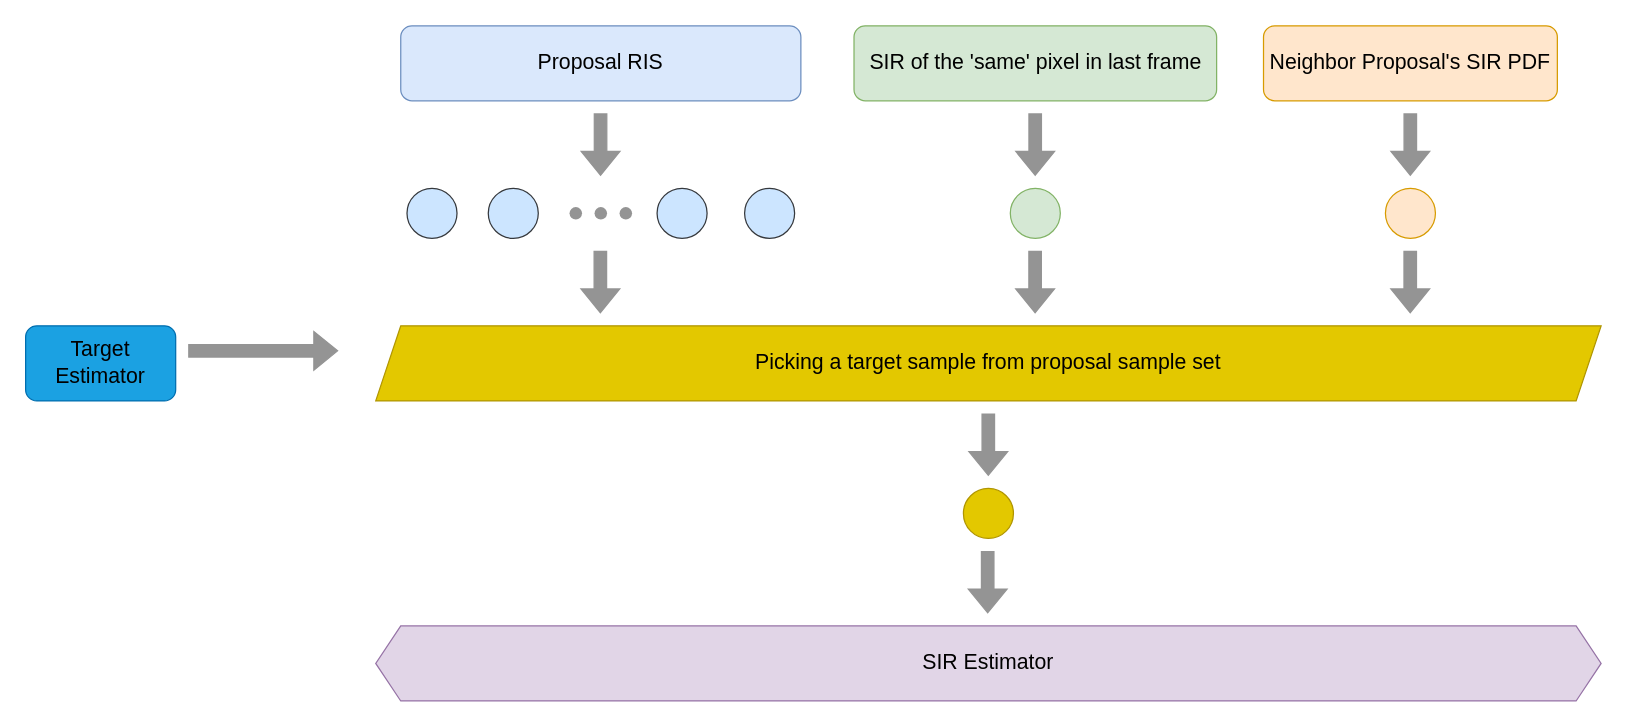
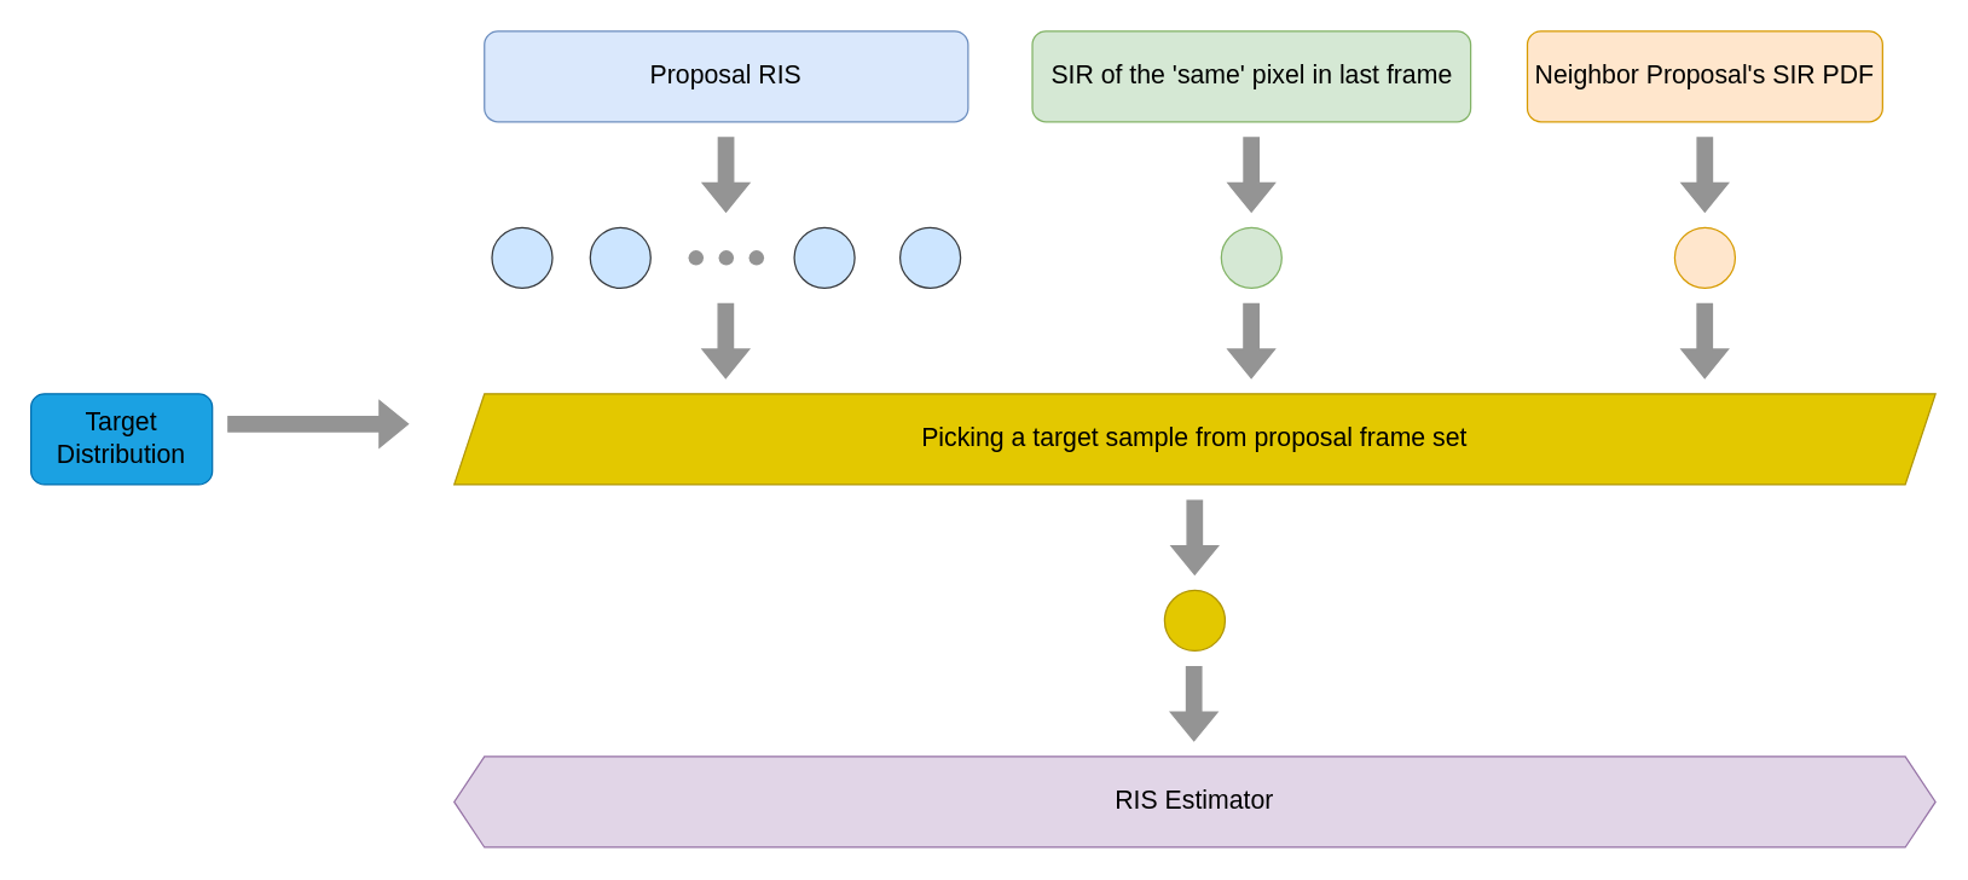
- <mxCell id="8" value="&lt;font style=&quot;font-size: 17px;&quot; color=&quot;#000000&quot;&gt;Target Estimator&lt;/font&gt;" style="rounded=1;whiteSpace=wrap;html=1;fillColor=#1ba1e2;strokeColor=#006EAF;fontColor=#ffffff;" parent="1" vertex="1"><mxGeometry x="20" y="260" width="120" height="60" as="geometry" /></mxCell>
+ <mxCell id="8" value="&lt;font style=&quot;font-size: 17px;&quot; color=&quot;#000000&quot;&gt;Target Distribution&lt;/font&gt;" style="rounded=1;whiteSpace=wrap;html=1;fillColor=#1ba1e2;strokeColor=#006EAF;fontColor=#ffffff;" parent="1" vertex="1"><mxGeometry x="20" y="260" width="120" height="60" as="geometry" /></mxCell>
- <mxCell id="16" value="&lt;span style=&quot;font-size: 17px;&quot;&gt;Picking a target sample from proposal sample set&lt;/span&gt;" style="shape=parallelogram;perimeter=parallelogramPerimeter;whiteSpace=wrap;html=1;fixedSize=1;fontColor=#000000;fillColor=#e3c800;strokeColor=#B09500;" parent="1" vertex="1"><mxGeometry x="300" y="260" width="980" height="60" as="geometry" /></mxCell>
+ <mxCell id="16" value="&lt;span style=&quot;font-size: 17px;&quot;&gt;Picking a target sample from proposal frame set&lt;/span&gt;" style="shape=parallelogram;perimeter=parallelogramPerimeter;whiteSpace=wrap;html=1;fixedSize=1;fontColor=#000000;fillColor=#e3c800;strokeColor=#B09500;" parent="1" vertex="1"><mxGeometry x="300" y="260" width="980" height="60" as="geometry" /></mxCell>
- <mxCell id="18" value="&lt;font style=&quot;font-size: 17px;&quot;&gt;SIR Estimator&lt;/font&gt;" style="shape=hexagon;perimeter=hexagonPerimeter2;whiteSpace=wrap;html=1;fixedSize=1;fillColor=#e1d5e7;strokeColor=#9673a6;" parent="1" vertex="1"><mxGeometry x="300" y="500" width="980" height="60" as="geometry" /></mxCell>
+ <mxCell id="18" value="&lt;font style=&quot;font-size: 17px;&quot;&gt;RIS Estimator&lt;/font&gt;" style="shape=hexagon;perimeter=hexagonPerimeter2;whiteSpace=wrap;html=1;fixedSize=1;fillColor=#e1d5e7;strokeColor=#9673a6;" parent="1" vertex="1"><mxGeometry x="300" y="500" width="980" height="60" as="geometry" /></mxCell>
